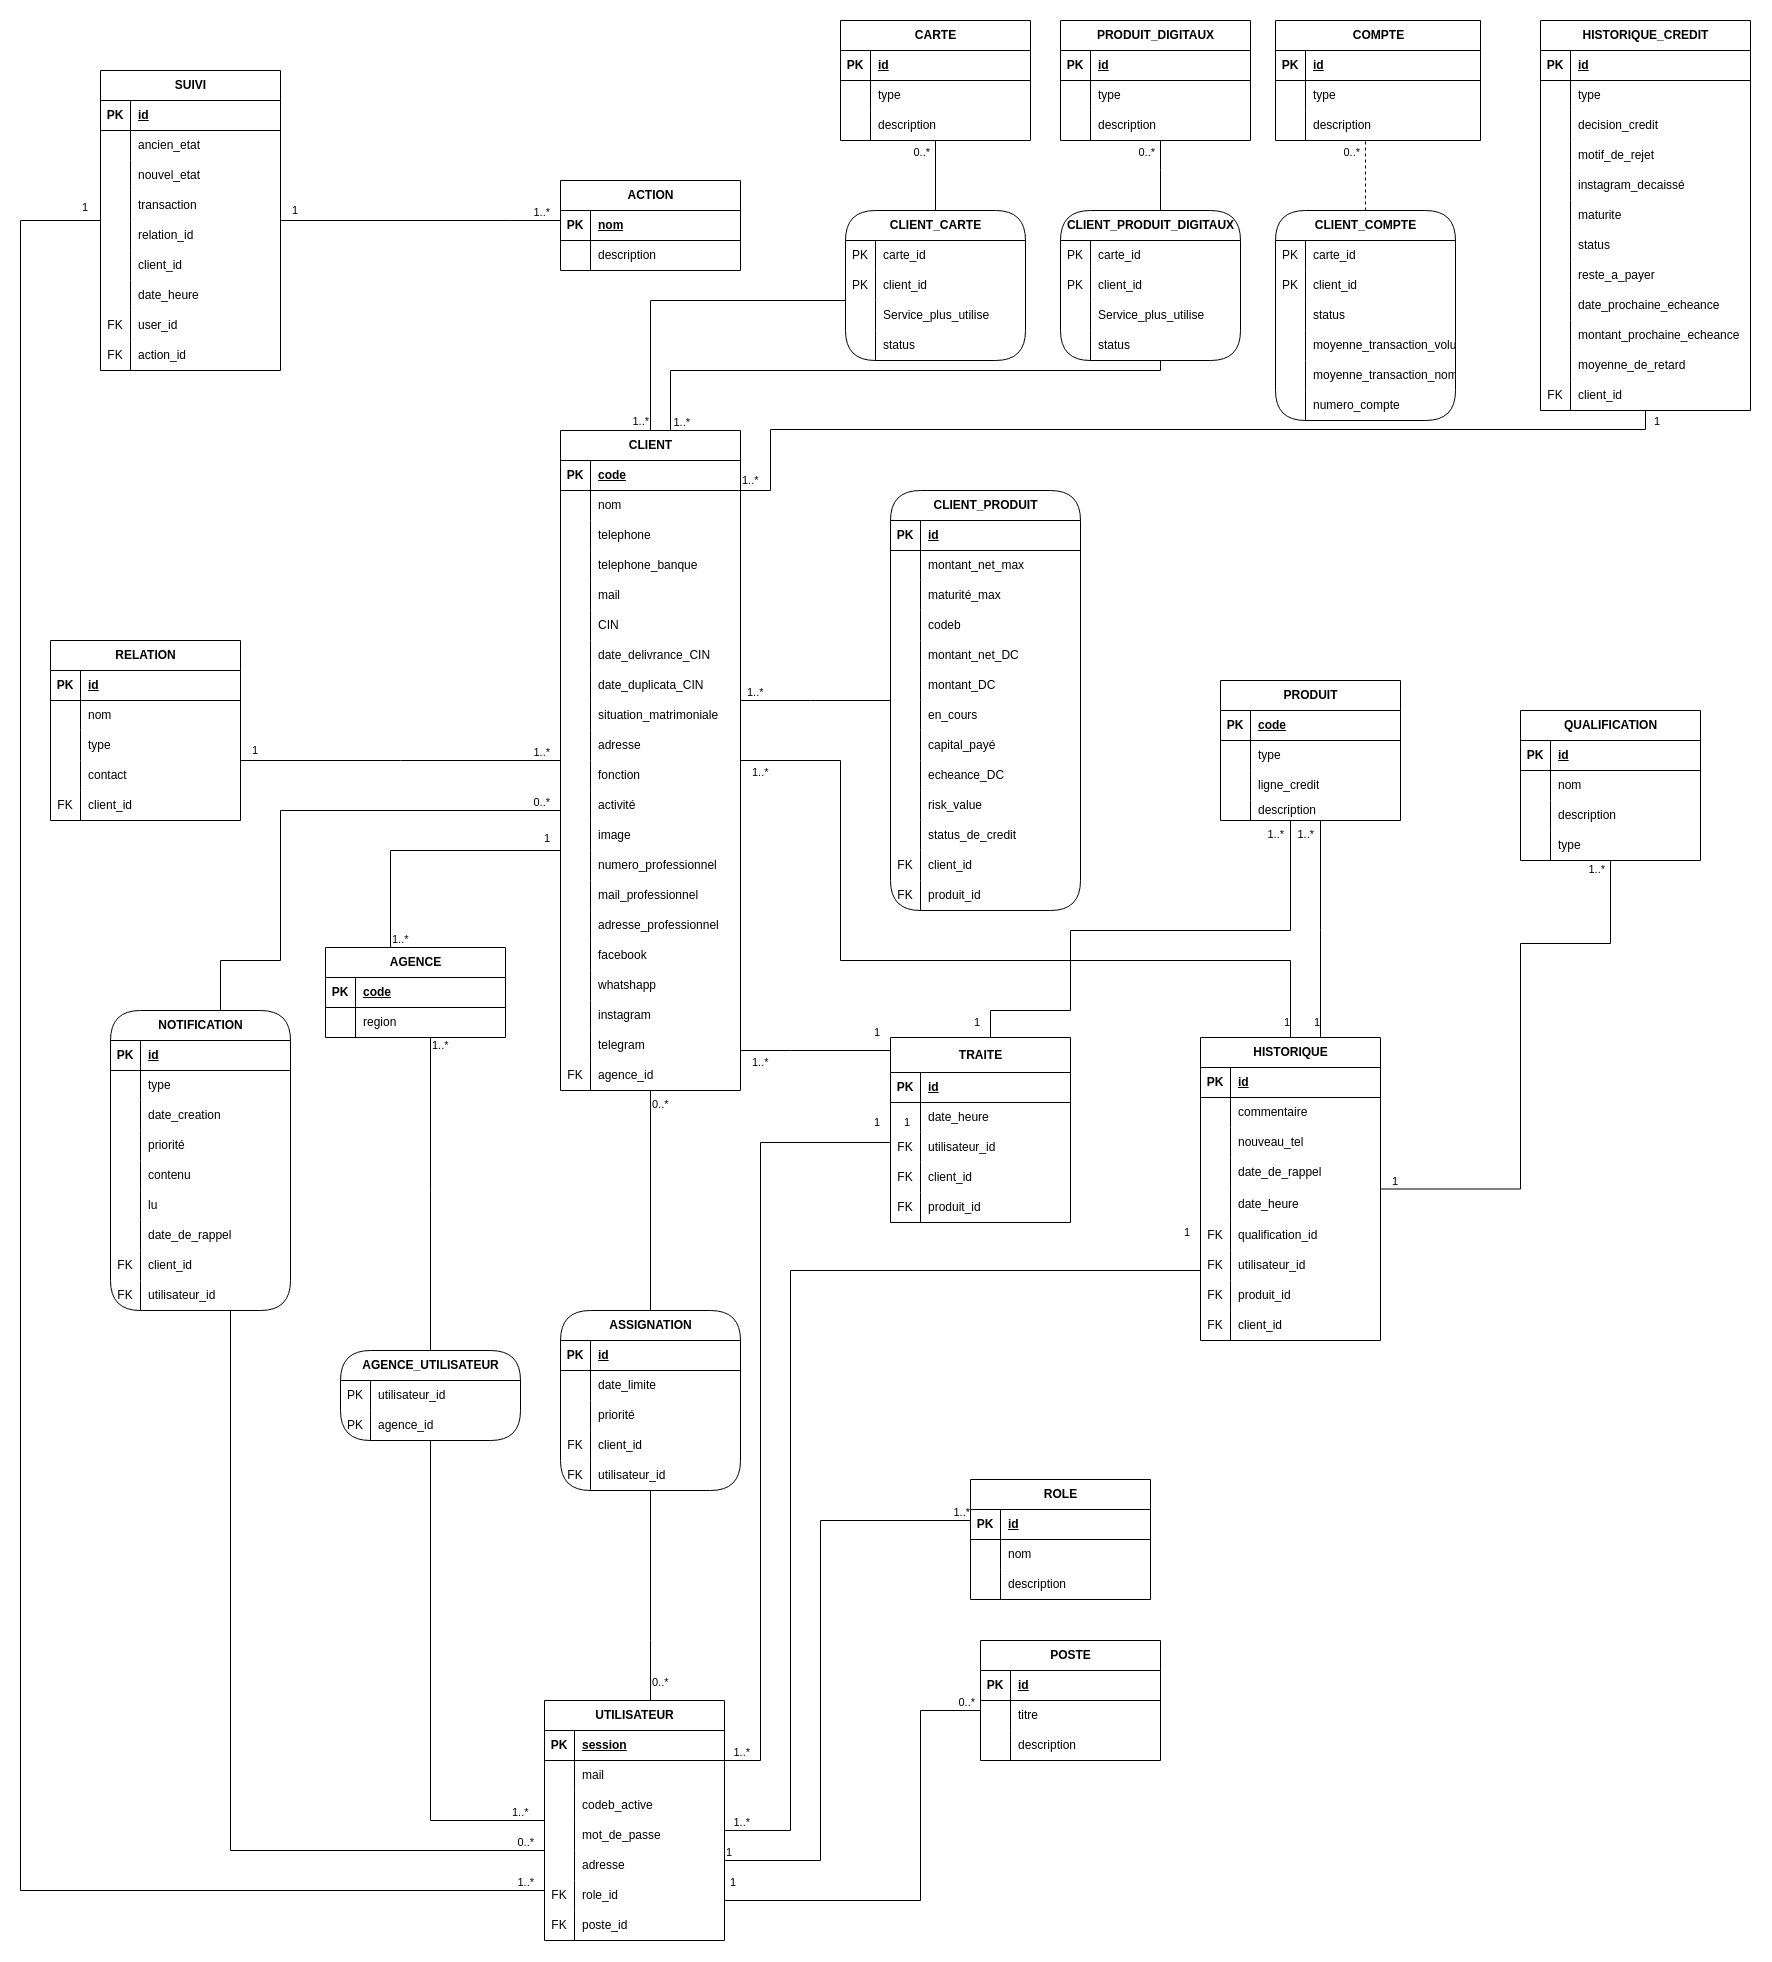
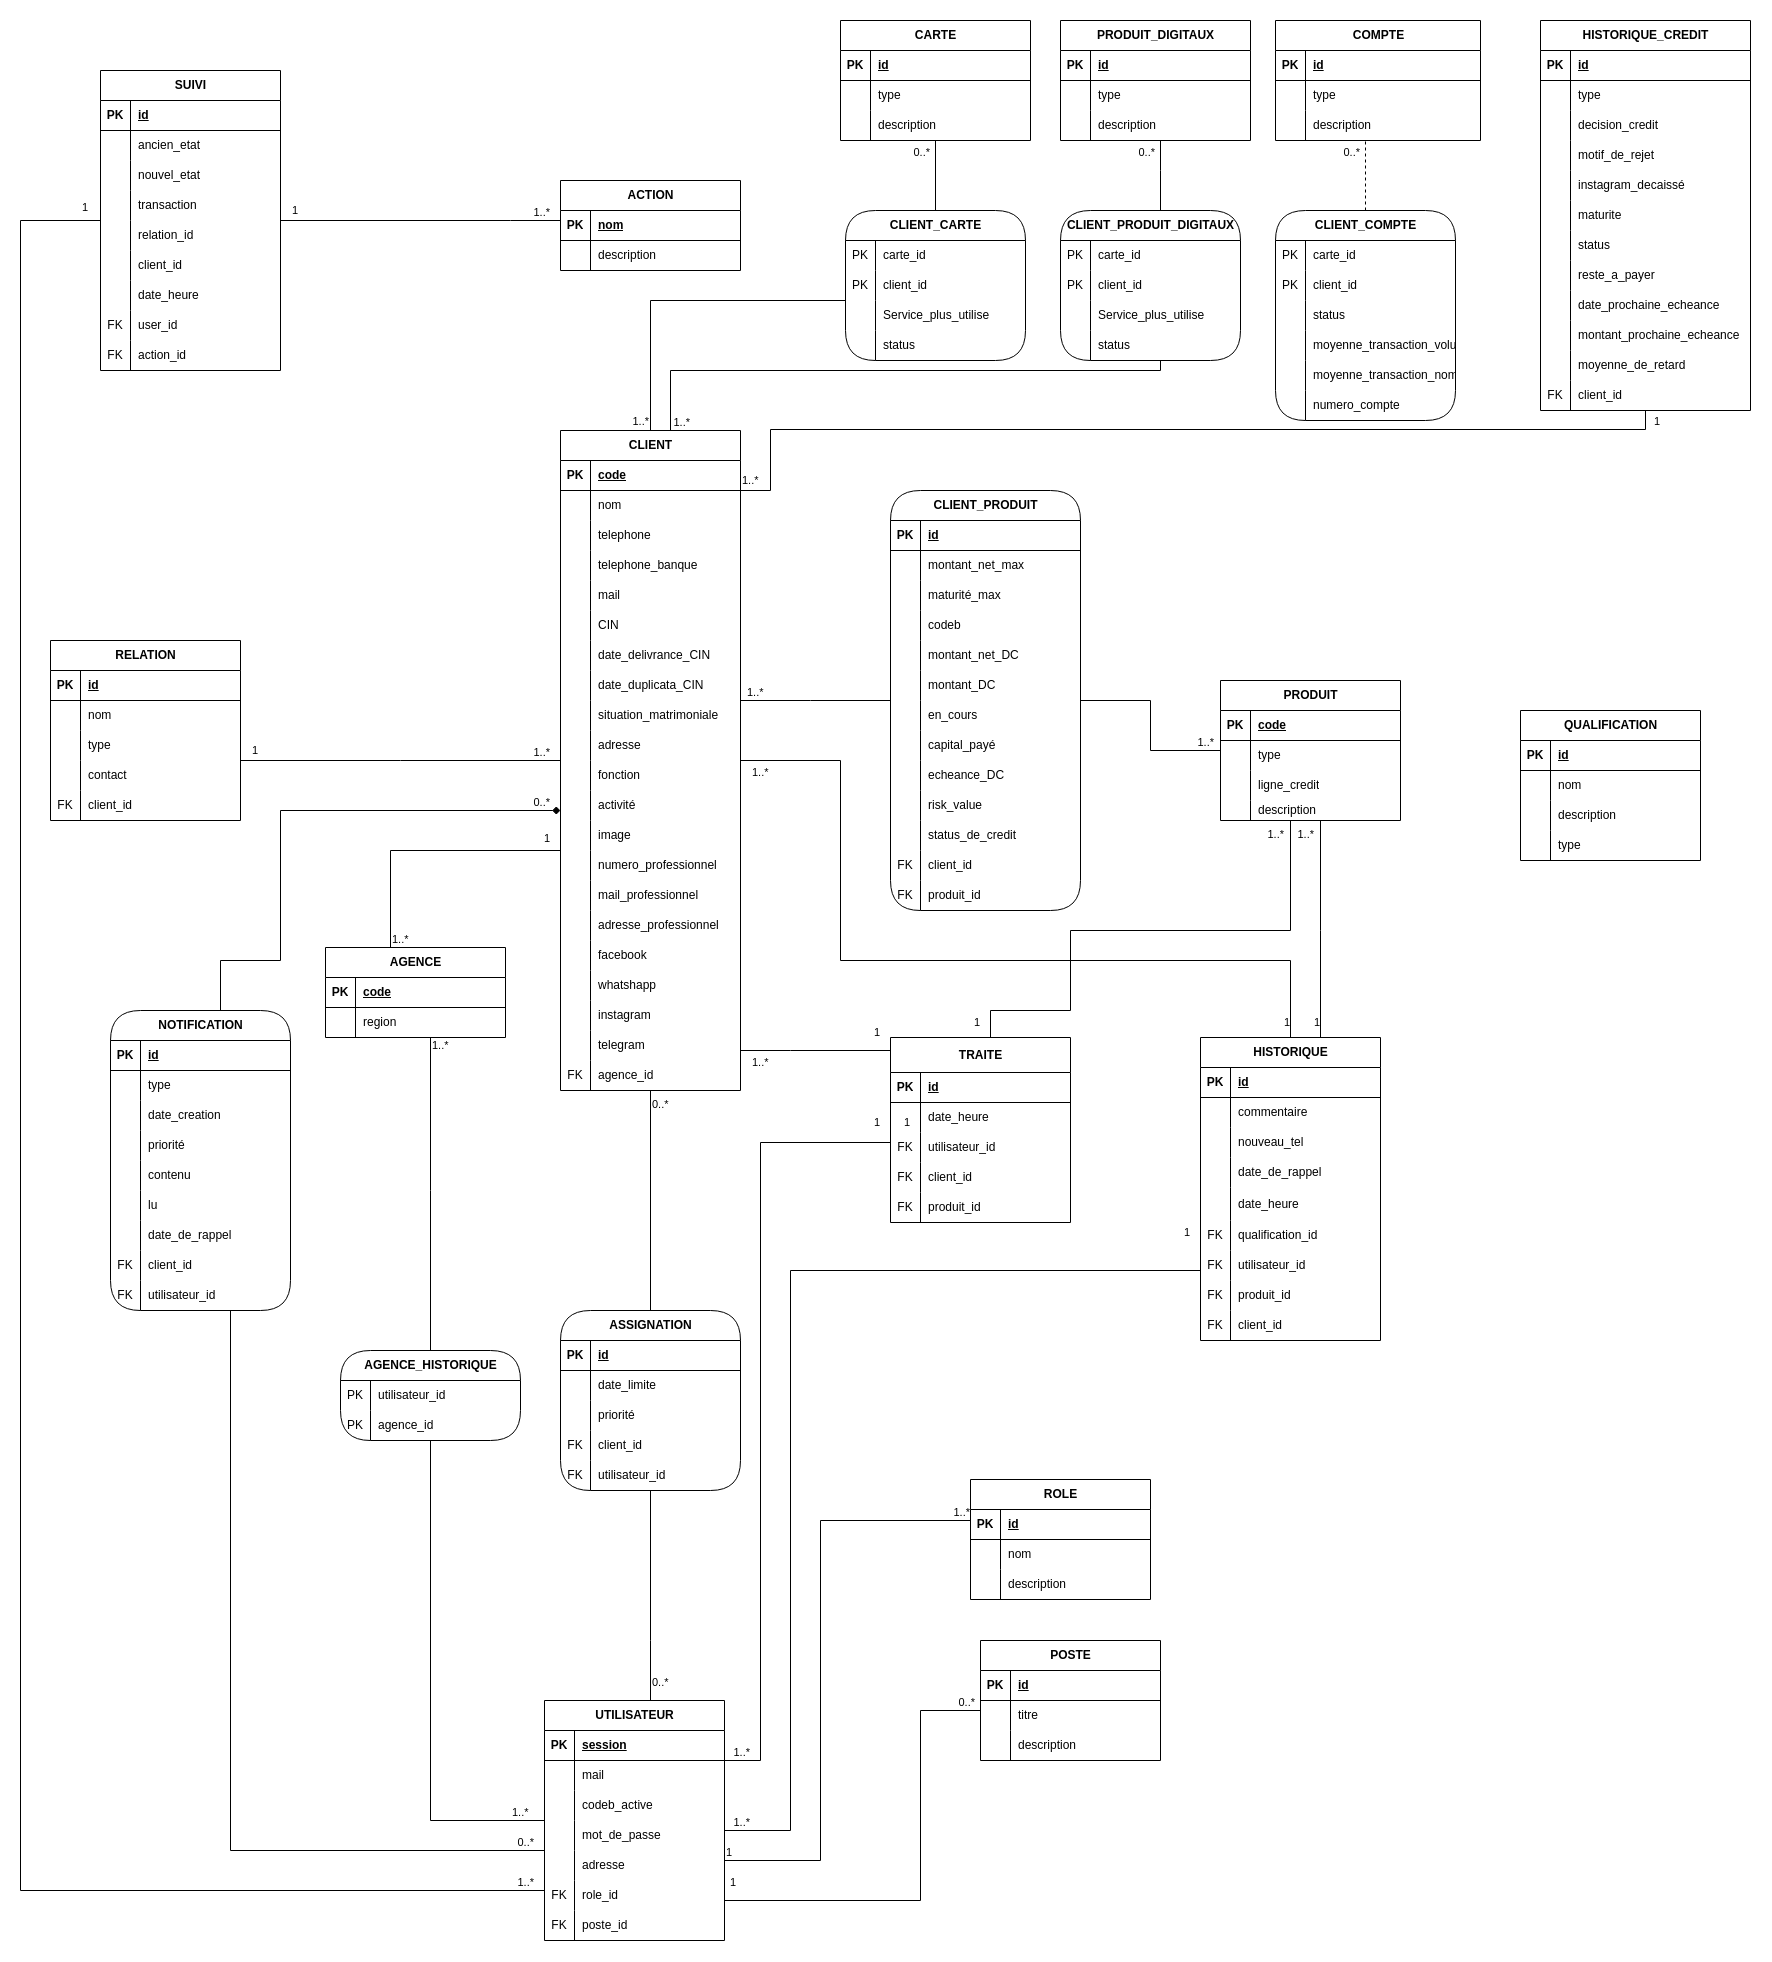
+ <mxCell id="277" value="" style="endArrow=none;html=1;edgeStyle=orthogonalEdgeStyle;rounded=0;" parent="1" source="175" target="215" edge="1"><mxGeometry relative="1" as="geometry"><mxPoint x="750" y="850" as="sourcePoint" /><mxPoint x="900" y="850" as="targetPoint" /><Array as="points" /></mxGeometry></mxCell>
+ <mxCell id="278" value="1..*" style="edgeLabel;resizable=0;html=1;align=right;verticalAlign=bottom;" parent="277" connectable="0" vertex="1"><mxGeometry x="1" relative="1" as="geometry"><mxPoint x="-6" as="offset" /></mxGeometry></mxCell>
- <mxCell id="29" value="" style="endArrow=none;html=1;edgeStyle=orthogonalEdgeStyle;rounded=0;" parent="1" source="124" target="60" edge="1"><mxGeometry relative="1" as="geometry"><mxPoint x="620" y="1300" as="sourcePoint" /><mxPoint x="580" y="877" as="targetPoint" /><Array as="points"><mxPoint x="220" y="960" /><mxPoint x="280" y="960" /><mxPoint x="280" y="810" /></Array></mxGeometry></mxCell>
+ <mxCell id="29" value="" style="endArrow=diamond;html=1;edgeStyle=orthogonalEdgeStyle;rounded=0;" parent="1" source="124" target="60" edge="1"><mxGeometry relative="1" as="geometry"><mxPoint x="620" y="1300" as="sourcePoint" /><mxPoint x="580" y="877" as="targetPoint" /><Array as="points"><mxPoint x="220" y="960" /><mxPoint x="280" y="960" /><mxPoint x="280" y="810" /></Array></mxGeometry></mxCell>
- <mxCell id="17" value="" style="endArrow=none;html=1;edgeStyle=orthogonalEdgeStyle;rounded=0;" parent="1" source="316" target="244" edge="1"><mxGeometry relative="1" as="geometry"><mxPoint x="1410" y="1190" as="sourcePoint" /><mxPoint x="1335" y="848" as="targetPoint" /><Array as="points"><mxPoint x="1520" y="1189" /><mxPoint x="1520" y="943" /><mxPoint x="1610" y="943" /></Array></mxGeometry></mxCell>
- <mxCell id="18" value="1" style="edgeLabel;resizable=0;html=1;align=left;verticalAlign=bottom;" parent="17" connectable="0" vertex="1"><mxGeometry x="-1" relative="1" as="geometry"><mxPoint x="10" as="offset" /></mxGeometry></mxCell>
- <mxCell id="19" value="1..*" style="edgeLabel;resizable=0;html=1;align=right;verticalAlign=bottom;" parent="17" connectable="0" vertex="1"><mxGeometry x="1" relative="1" as="geometry"><mxPoint x="-5" y="17" as="offset" /></mxGeometry></mxCell>
- <mxCell id="307" value="AGENCE_UTILISATEUR" style="shape=table;startSize=30;container=1;collapsible=1;childLayout=tableLayout;fixedRows=1;rowLines=0;fontStyle=1;align=center;resizeLast=1;html=1;rounded=1;arcSize=50;" parent="1" vertex="1"><mxGeometry x="340" y="1350" width="180" height="90" as="geometry" /></mxCell>
+ <mxCell id="307" value="AGENCE_HISTORIQUE" style="shape=table;startSize=30;container=1;collapsible=1;childLayout=tableLayout;fixedRows=1;rowLines=0;fontStyle=1;align=center;resizeLast=1;html=1;rounded=1;arcSize=50;" parent="1" vertex="1"><mxGeometry x="340" y="1350" width="180" height="90" as="geometry" /></mxCell>
